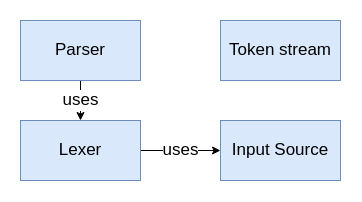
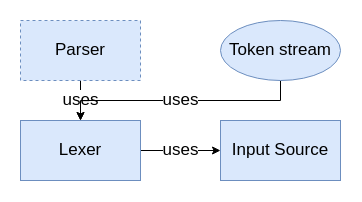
- <mxCell id="3" value="Parser" style="rounded=0;whiteSpace=wrap;html=1;fontSize=17;fillColor=#dae8fc;strokeColor=#6c8ebf;" vertex="1" parent="1"><mxGeometry x="20" y="20" width="120" height="60" as="geometry" /></mxCell>
+ <mxCell id="3" value="Parser" style="rounded=0;whiteSpace=wrap;html=1;fontSize=17;fillColor=#dae8fc;strokeColor=#6c8ebf;dashed=1;" vertex="1" parent="1"><mxGeometry x="20" y="20" width="120" height="60" as="geometry" /></mxCell>
- <mxCell id="5" value="Token stream" style="rounded=0;whiteSpace=wrap;html=1;fontSize=17;fillColor=#dae8fc;strokeColor=#6c8ebf;" vertex="1" parent="1"><mxGeometry x="220" y="20" width="120" height="60" as="geometry" /></mxCell>
+ <mxCell id="5" value="Token stream" style="ellipse;whiteSpace=wrap;html=1;fontSize=17;fillColor=#dae8fc;strokeColor=#6c8ebf;" vertex="1" parent="1"><mxGeometry x="220" y="20" width="120" height="60" as="geometry" /></mxCell>
+ <mxCell id="4" value="uses" style="edgeStyle=orthogonalEdgeStyle;rounded=0;orthogonalLoop=1;jettySize=auto;html=1;fontSize=17;" edge="1" parent="1" source="5" target="7"><mxGeometry relative="1" as="geometry"><Array as="points"><mxPoint x="280" y="100" /><mxPoint x="80" y="100" /></Array></mxGeometry></mxCell>
